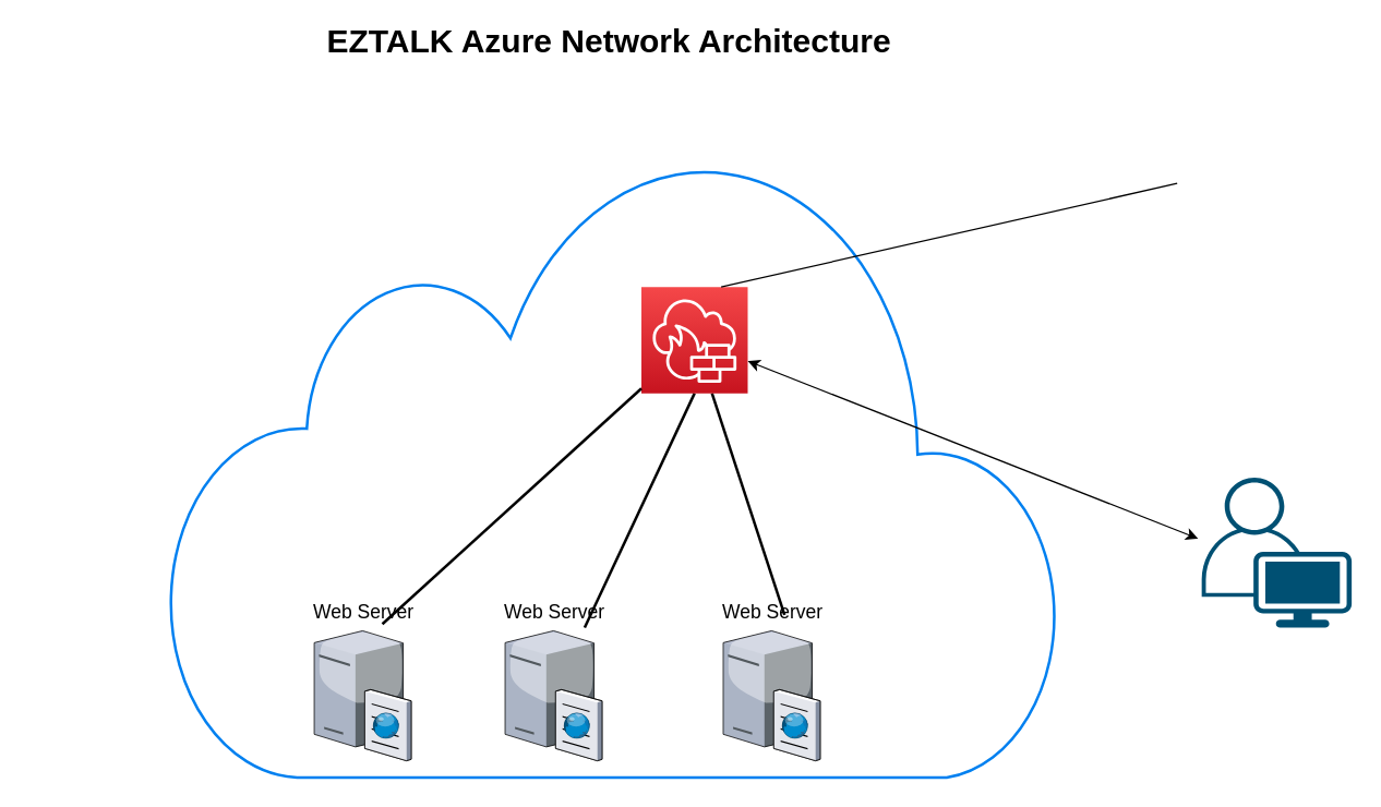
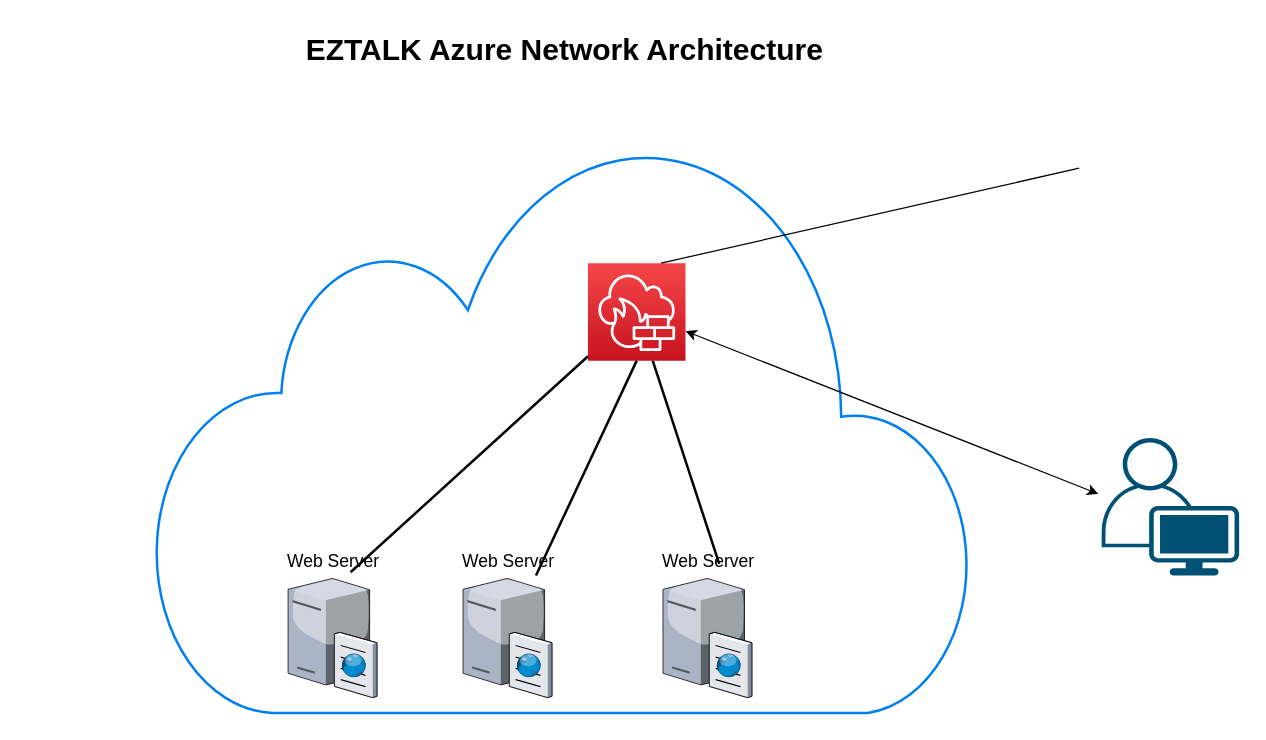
- <mxCell id="6" value="EZTALK Azure Network Architecture" style="text;strokeColor=none;fillColor=none;html=1;fontSize=24;fontStyle=1;verticalAlign=middle;align=center;" parent="1" vertex="1"><mxGeometry x="15" y="10" width="861" height="40" as="geometry" /></mxCell>
+ <mxCell id="6" value="EZTALK Azure Network Architecture" style="text;strokeColor=none;fillColor=none;html=1;fontSize=24;fontStyle=1;verticalAlign=middle;align=center;" parent="1" vertex="1"><mxGeometry x="20" y="20" width="861" height="40" as="geometry" /></mxCell>
